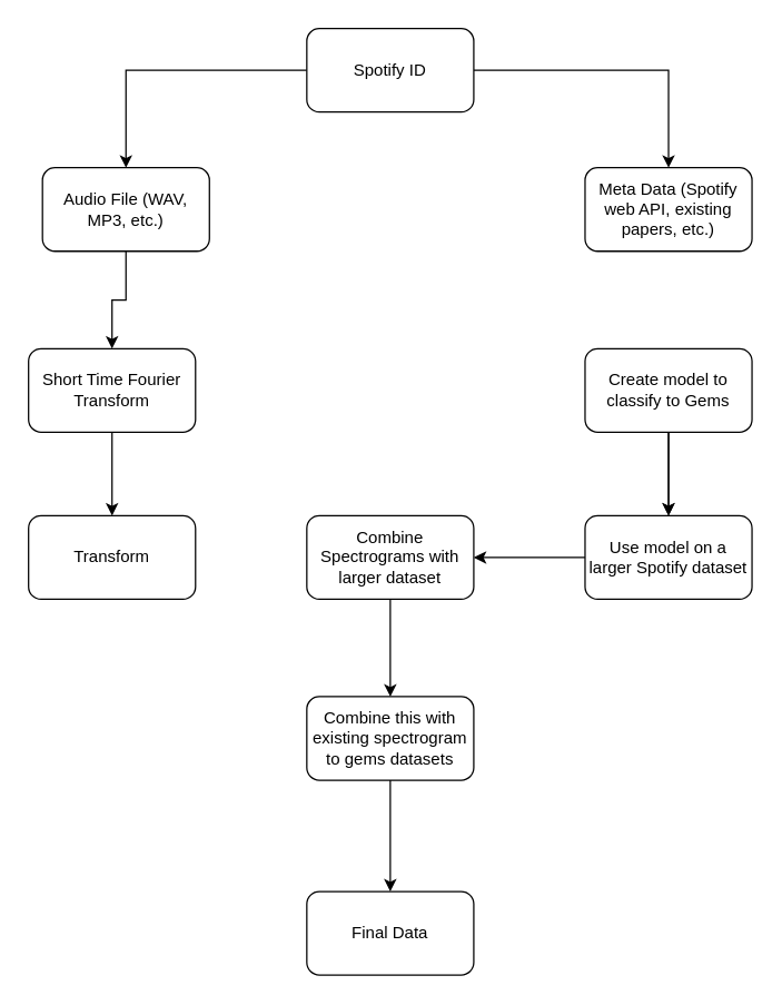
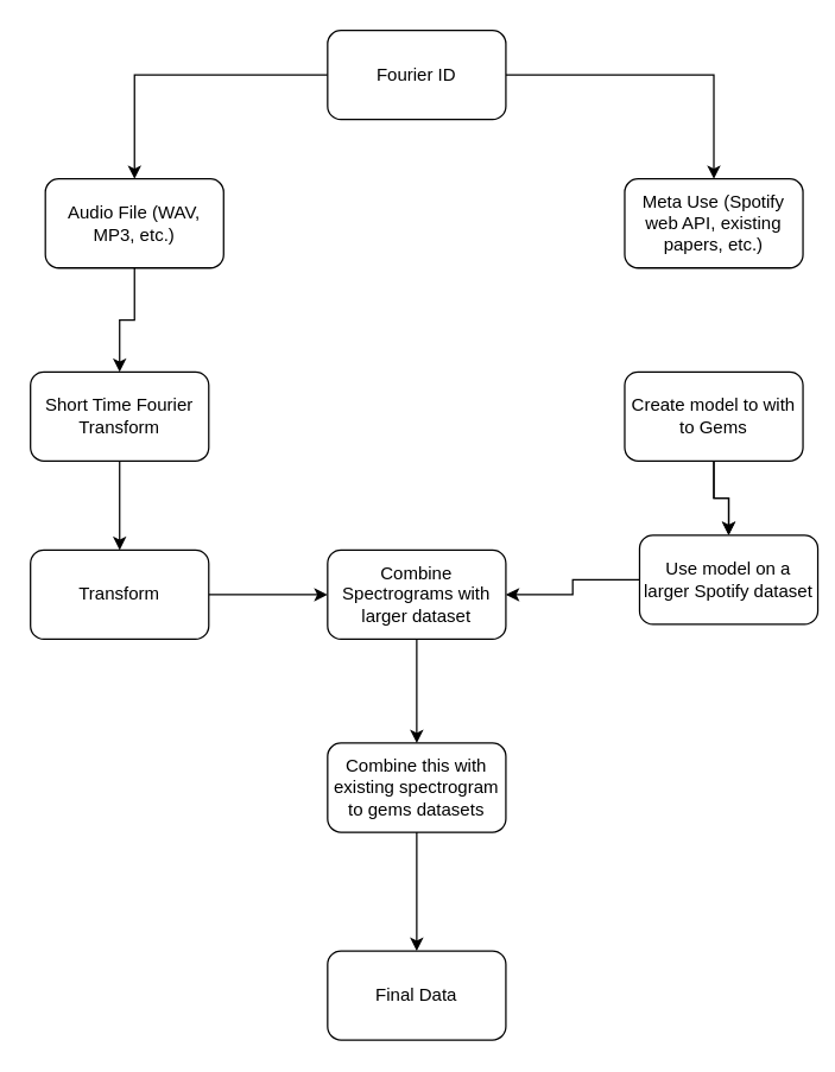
- <mxCell id="4" value="Spotify ID" style="rounded=1;whiteSpace=wrap;html=1;" vertex="1" parent="1"><mxGeometry x="220" y="20" width="120" height="60" as="geometry" /></mxCell>
+ <mxCell id="4" value="Fourier ID" style="rounded=1;whiteSpace=wrap;html=1;" vertex="1" parent="1"><mxGeometry x="220" y="20" width="120" height="60" as="geometry" /></mxCell>
- <mxCell id="11" value="Meta Data (Spotify web API, existing papers, etc.)" style="rounded=1;whiteSpace=wrap;html=1;" vertex="1" parent="1"><mxGeometry x="420" y="120" width="120" height="60" as="geometry" /></mxCell>
+ <mxCell id="11" value="Meta Use (Spotify web API, existing papers, etc.)" style="rounded=1;whiteSpace=wrap;html=1;" vertex="1" parent="1"><mxGeometry x="420" y="120" width="120" height="60" as="geometry" /></mxCell>
- <mxCell id="14" value="Create model to classify to Gems" style="rounded=1;whiteSpace=wrap;html=1;" vertex="1" parent="1"><mxGeometry x="420" y="250" width="120" height="60" as="geometry" /></mxCell>
+ <mxCell id="14" value="Create model to with to Gems" style="rounded=1;whiteSpace=wrap;html=1;" vertex="1" parent="1"><mxGeometry x="420" y="250" width="120" height="60" as="geometry" /></mxCell>
+ <mxCell id="9" style="edgeStyle=orthogonalEdgeStyle;rounded=0;orthogonalLoop=1;jettySize=auto;html=1;exitX=1;exitY=0.5;exitDx=0;exitDy=0;entryX=0;entryY=0.5;entryDx=0;entryDy=0;" edge="1" parent="1" source="10" target="16"><mxGeometry relative="1" as="geometry" /></mxCell>
- <mxCell id="18" value="Use model on a larger Spotify dataset" style="rounded=1;whiteSpace=wrap;html=1;" vertex="1" parent="1"><mxGeometry x="420" y="370" width="120" height="60" as="geometry" /></mxCell>
+ <mxCell id="18" value="Use model on a larger Spotify dataset" style="rounded=1;whiteSpace=wrap;html=1;" vertex="1" parent="1"><mxGeometry x="430" y="360" width="120" height="60" as="geometry" /></mxCell>
